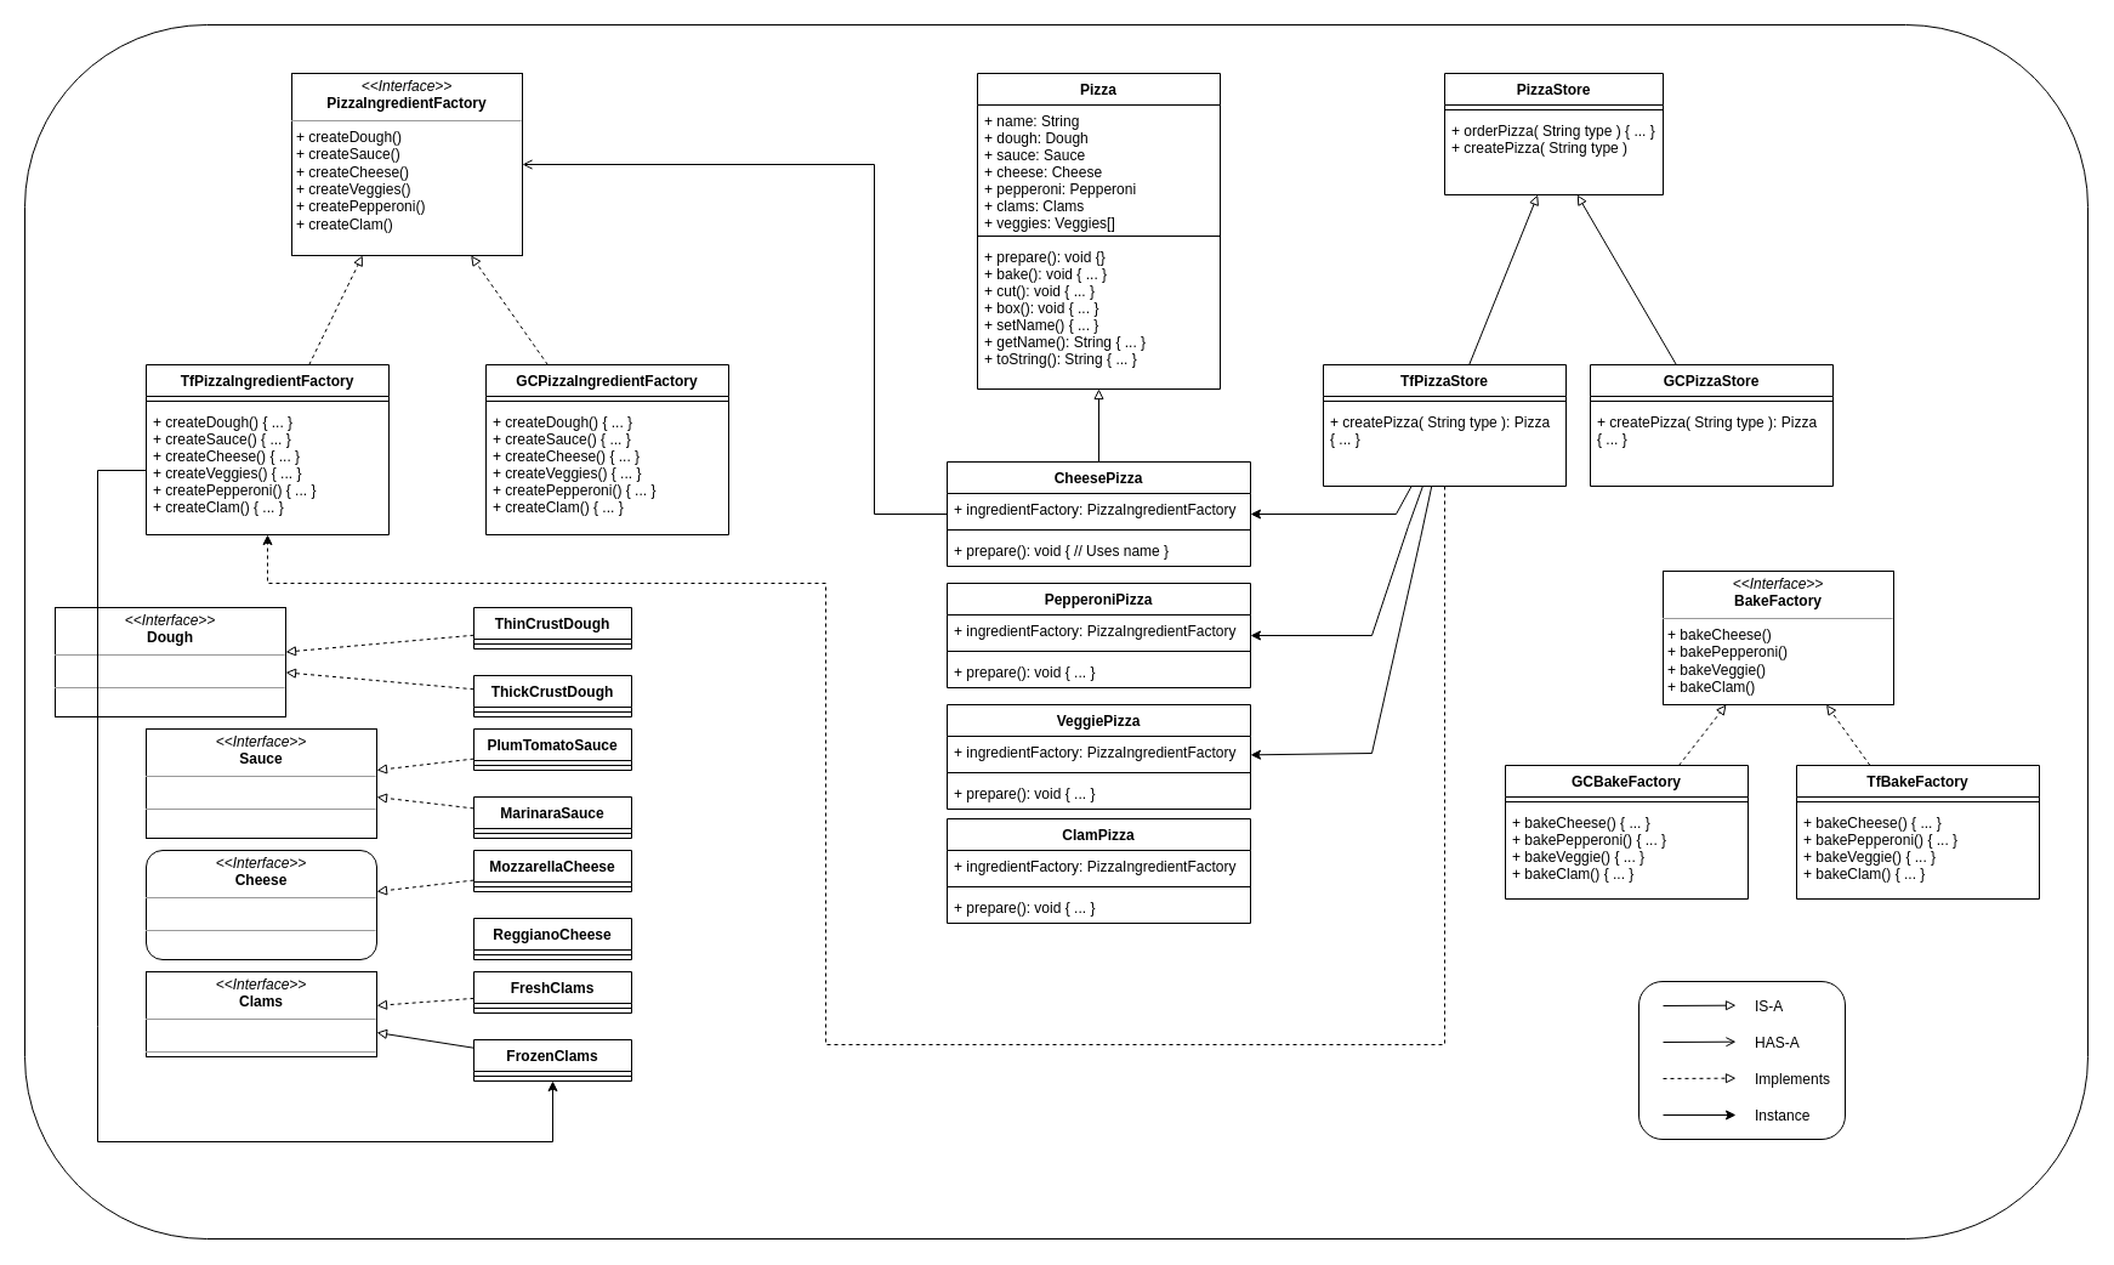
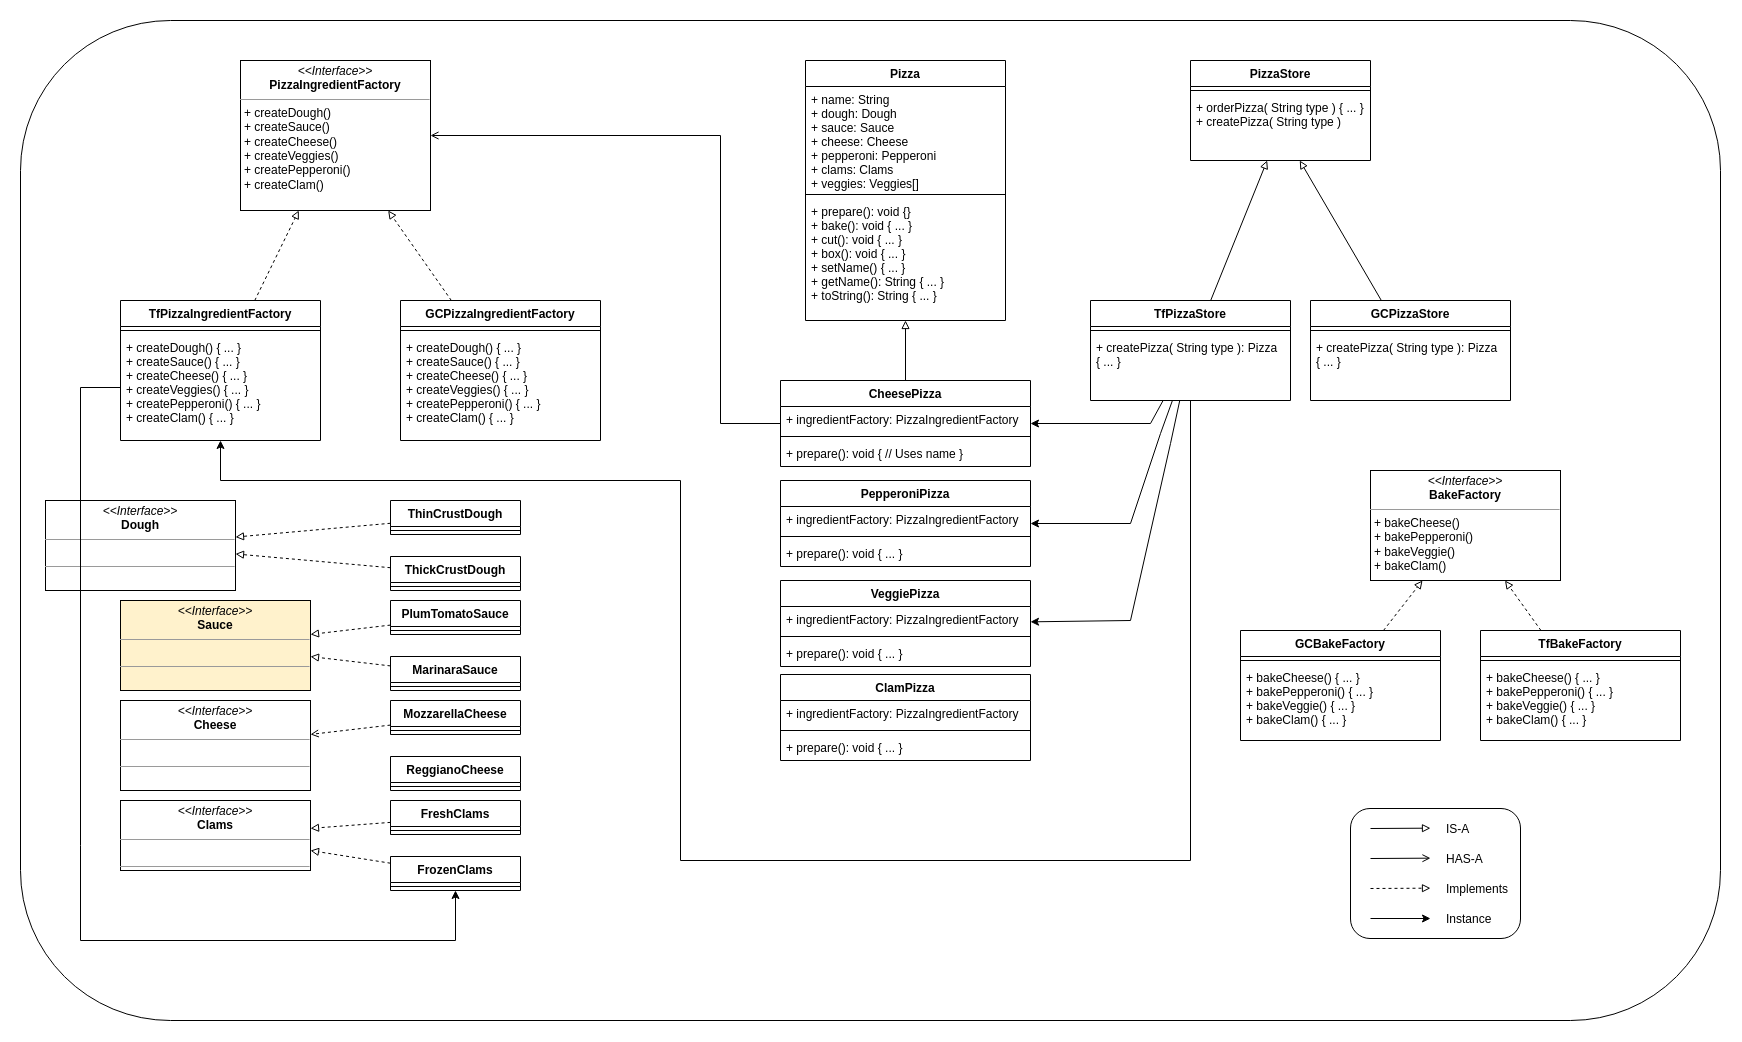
- <mxCell id="5" value="&lt;p style=&quot;margin: 0px ; margin-top: 4px ; text-align: center&quot;&gt;&lt;i&gt;&amp;lt;&amp;lt;Interface&amp;gt;&amp;gt;&lt;/i&gt;&lt;br&gt;&lt;b&gt;Sauce&lt;/b&gt;&lt;/p&gt;&lt;hr size=&quot;1&quot;&gt;&lt;p style=&quot;margin: 0px ; margin-left: 4px&quot;&gt;&lt;br&gt;&lt;/p&gt;&lt;hr size=&quot;1&quot;&gt;&lt;p style=&quot;margin: 0px ; margin-left: 4px&quot;&gt;&lt;br&gt;&lt;/p&gt;" style="verticalAlign=top;align=left;overflow=fill;fontSize=12;fontFamily=Helvetica;html=1;" vertex="1" parent="1"><mxGeometry x="120" y="600" width="190" height="90" as="geometry" /></mxCell>
+ <mxCell id="5" value="&lt;p style=&quot;margin: 0px ; margin-top: 4px ; text-align: center&quot;&gt;&lt;i&gt;&amp;lt;&amp;lt;Interface&amp;gt;&amp;gt;&lt;/i&gt;&lt;br&gt;&lt;b&gt;Sauce&lt;/b&gt;&lt;/p&gt;&lt;hr size=&quot;1&quot;&gt;&lt;p style=&quot;margin: 0px ; margin-left: 4px&quot;&gt;&lt;br&gt;&lt;/p&gt;&lt;hr size=&quot;1&quot;&gt;&lt;p style=&quot;margin: 0px ; margin-left: 4px&quot;&gt;&lt;br&gt;&lt;/p&gt;" style="verticalAlign=top;align=left;overflow=fill;fontSize=12;fontFamily=Helvetica;html=1;fillColor=#fff2cc;" vertex="1" parent="1"><mxGeometry x="120" y="600" width="190" height="90" as="geometry" /></mxCell>
- <mxCell id="42" value="" style="endArrow=block;html=1;rounded=0;dashed=1;endFill=0;" edge="1" parent="1" source="32" target="3"><mxGeometry width="50" height="50" relative="1" as="geometry"><mxPoint x="400" y="675.417" as="sourcePoint" /><mxPoint x="320" y="666.083" as="targetPoint" /></mxGeometry></mxCell>
+ <mxCell id="42" value="" style="endArrow=open;html=1;rounded=0;dashed=1;endFill=0;" edge="1" parent="1" source="32" target="3"><mxGeometry width="50" height="50" relative="1" as="geometry"><mxPoint x="400" y="675.417" as="sourcePoint" /><mxPoint x="320" y="666.083" as="targetPoint" /></mxGeometry></mxCell>
- <mxCell id="3" value="&lt;p style=&quot;margin: 0px ; margin-top: 4px ; text-align: center&quot;&gt;&lt;i&gt;&amp;lt;&amp;lt;Interface&amp;gt;&amp;gt;&lt;/i&gt;&lt;br&gt;&lt;b&gt;Cheese&lt;/b&gt;&lt;/p&gt;&lt;hr size=&quot;1&quot;&gt;&lt;p style=&quot;margin: 0px ; margin-left: 4px&quot;&gt;&lt;br&gt;&lt;/p&gt;&lt;hr size=&quot;1&quot;&gt;&lt;p style=&quot;margin: 0px ; margin-left: 4px&quot;&gt;&lt;br&gt;&lt;/p&gt;" style="verticalAlign=top;align=left;overflow=fill;fontSize=12;fontFamily=Helvetica;html=1;rounded=1;" vertex="1" parent="1"><mxGeometry x="120" y="700" width="190" height="90" as="geometry" /></mxCell>
+ <mxCell id="3" value="&lt;p style=&quot;margin: 0px ; margin-top: 4px ; text-align: center&quot;&gt;&lt;i&gt;&amp;lt;&amp;lt;Interface&amp;gt;&amp;gt;&lt;/i&gt;&lt;br&gt;&lt;b&gt;Cheese&lt;/b&gt;&lt;/p&gt;&lt;hr size=&quot;1&quot;&gt;&lt;p style=&quot;margin: 0px ; margin-left: 4px&quot;&gt;&lt;br&gt;&lt;/p&gt;&lt;hr size=&quot;1&quot;&gt;&lt;p style=&quot;margin: 0px ; margin-left: 4px&quot;&gt;&lt;br&gt;&lt;/p&gt;" style="verticalAlign=top;align=left;overflow=fill;fontSize=12;fontFamily=Helvetica;html=1;" vertex="1" parent="1"><mxGeometry x="120" y="700" width="190" height="90" as="geometry" /></mxCell>
- <mxCell id="44" value="" style="endArrow=block;html=1;rounded=0;dashed=0;endFill=0;" edge="1" parent="1" source="34" target="6"><mxGeometry width="50" height="50" relative="1" as="geometry"><mxPoint x="400" y="834.583" as="sourcePoint" /><mxPoint x="320" y="843.917" as="targetPoint" /></mxGeometry></mxCell>
+ <mxCell id="44" value="" style="endArrow=block;html=1;rounded=0;dashed=1;endFill=0;" edge="1" parent="1" source="34" target="6"><mxGeometry width="50" height="50" relative="1" as="geometry"><mxPoint x="400" y="834.583" as="sourcePoint" /><mxPoint x="320" y="843.917" as="targetPoint" /></mxGeometry></mxCell>
- <mxCell id="78" value="" style="endArrow=classic;html=1;rounded=0;dashed=1;" edge="1" parent="1" source="70" target="7"><mxGeometry width="50" height="50" relative="1" as="geometry"><mxPoint x="740" y="860" as="sourcePoint" /><mxPoint x="830" y="450" as="targetPoint" /><Array as="points"><mxPoint x="1190" y="860" /><mxPoint x="680" y="860" /><mxPoint x="680" y="480" /><mxPoint x="220" y="480" /></Array></mxGeometry></mxCell>
+ <mxCell id="78" value="" style="endArrow=classic;html=1;rounded=0;" edge="1" parent="1" source="70" target="7"><mxGeometry width="50" height="50" relative="1" as="geometry"><mxPoint x="740" y="860" as="sourcePoint" /><mxPoint x="830" y="450" as="targetPoint" /><Array as="points"><mxPoint x="1190" y="860" /><mxPoint x="680" y="860" /><mxPoint x="680" y="480" /><mxPoint x="220" y="480" /></Array></mxGeometry></mxCell>
